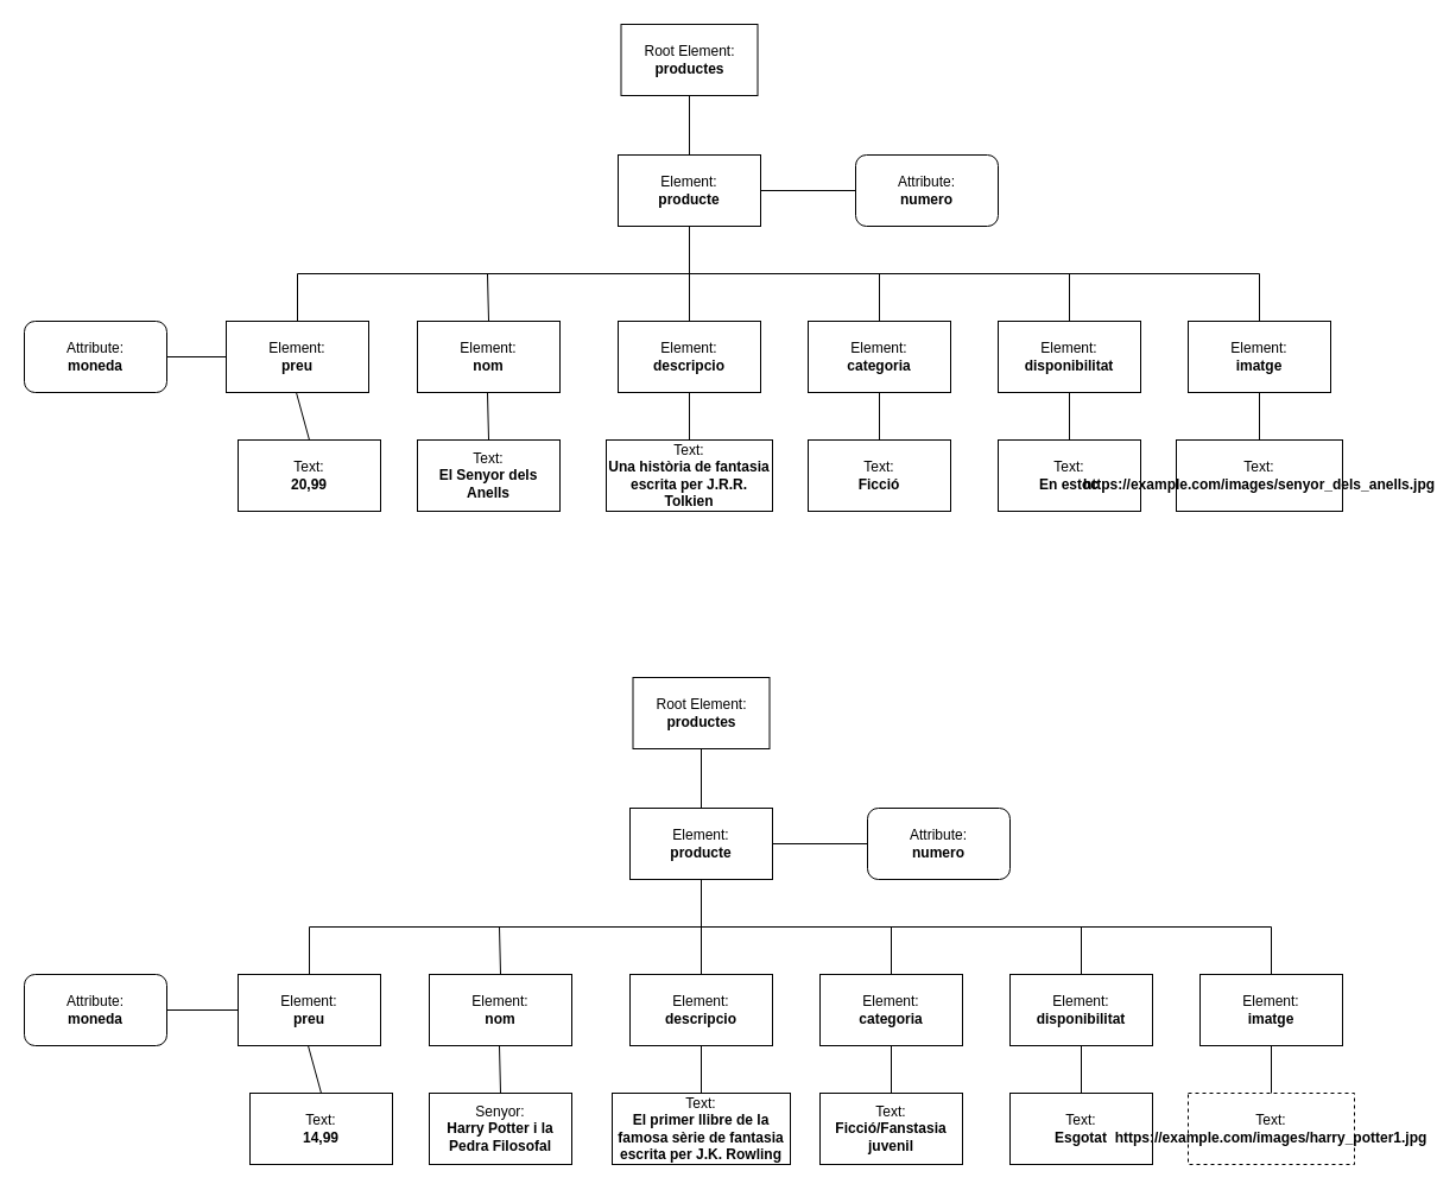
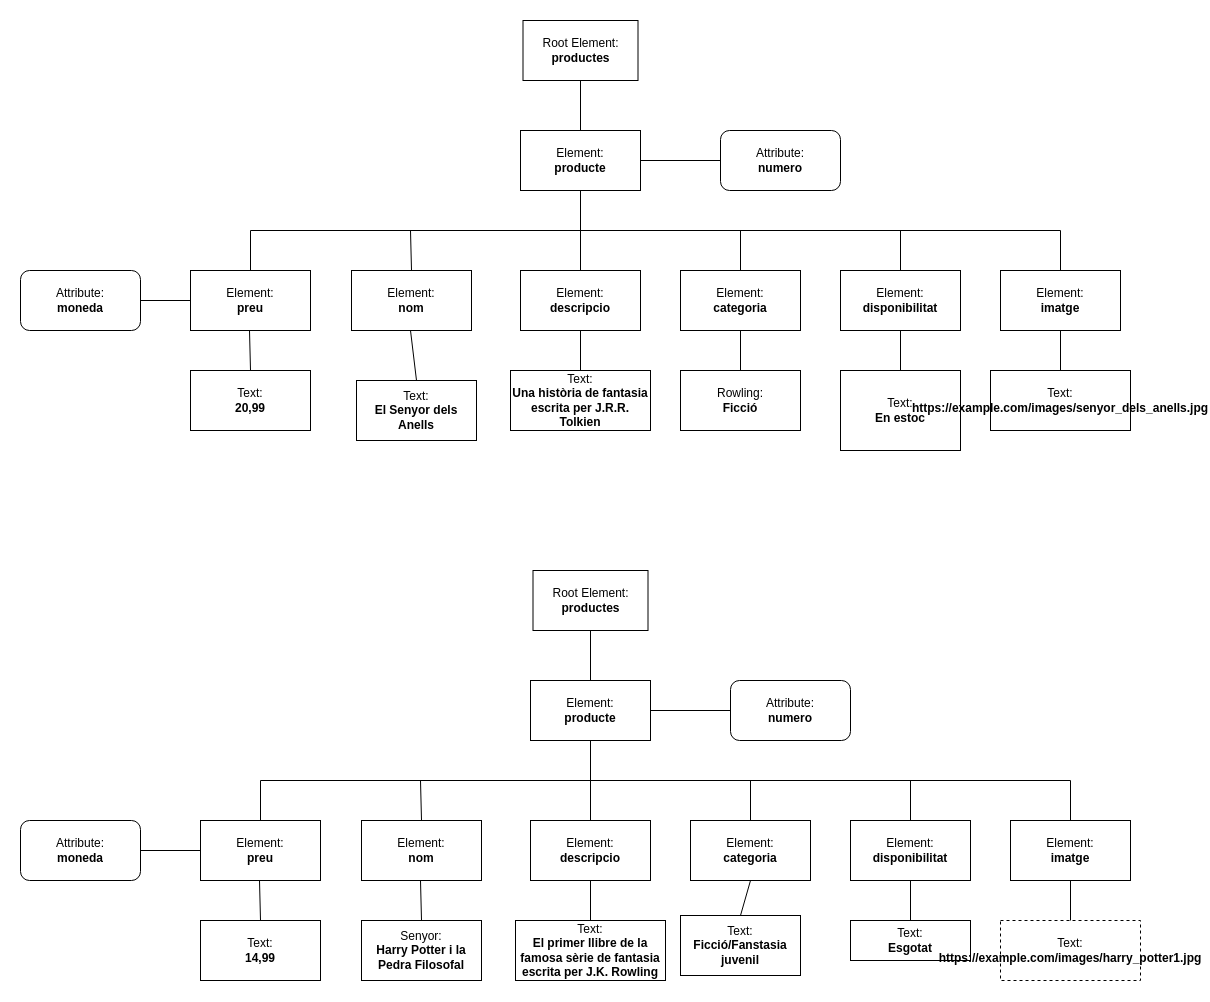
- <mxCell id="20" value=" Text:&lt;br&gt;&lt;b&gt;20,99&lt;/b&gt;" style="rounded=0;whiteSpace=wrap;html=1;" parent="1" vertex="1"><mxGeometry x="200" y="370" width="120" height="60" as="geometry" /></mxCell>
+ <mxCell id="20" value=" Text:&lt;br&gt;&lt;b&gt;20,99&lt;/b&gt;" style="rounded=0;whiteSpace=wrap;html=1;" parent="1" vertex="1"><mxGeometry x="190" y="370" width="120" height="60" as="geometry" /></mxCell>
- <mxCell id="22" value=" Text:&lt;br&gt;&lt;b&gt;El Senyor dels Anells&lt;/b&gt;" style="rounded=0;whiteSpace=wrap;html=1;" parent="1" vertex="1"><mxGeometry x="351" y="370" width="120" height="60" as="geometry" /></mxCell>
+ <mxCell id="22" value=" Text:&lt;br&gt;&lt;b&gt;El Senyor dels Anells&lt;/b&gt;" style="rounded=0;whiteSpace=wrap;html=1;" parent="1" vertex="1"><mxGeometry x="356" y="380" width="120" height="60" as="geometry" /></mxCell>
- <mxCell id="26" value=" Text:&lt;br&gt;&lt;b&gt;Ficció&lt;/b&gt;" style="rounded=0;whiteSpace=wrap;html=1;" parent="1" vertex="1"><mxGeometry x="680" y="370" width="120" height="60" as="geometry" /></mxCell>
+ <mxCell id="26" value=" Rowling:&lt;br&gt;&lt;b&gt;Ficció&lt;/b&gt;" style="rounded=0;whiteSpace=wrap;html=1;" parent="1" vertex="1"><mxGeometry x="680" y="370" width="120" height="60" as="geometry" /></mxCell>
- <mxCell id="28" value=" Text:&lt;br&gt;&lt;b&gt;En estoc&lt;/b&gt;" style="rounded=0;whiteSpace=wrap;html=1;" parent="1" vertex="1"><mxGeometry x="840" y="370" width="120" height="60" as="geometry" /></mxCell>
+ <mxCell id="28" value=" Text:&lt;br&gt;&lt;b&gt;En estoc&lt;/b&gt;" style="rounded=0;whiteSpace=wrap;html=1;" parent="1" vertex="1"><mxGeometry x="840" y="370" width="120" height="80" as="geometry" /></mxCell>
- <mxCell id="50" value=" Text:&lt;br&gt;&lt;b&gt;14,99&lt;/b&gt;" style="rounded=0;whiteSpace=wrap;html=1;" parent="1" vertex="1"><mxGeometry x="210" y="920" width="120" height="60" as="geometry" /></mxCell>
+ <mxCell id="50" value=" Text:&lt;br&gt;&lt;b&gt;14,99&lt;/b&gt;" style="rounded=0;whiteSpace=wrap;html=1;" parent="1" vertex="1"><mxGeometry x="200" y="920" width="120" height="60" as="geometry" /></mxCell>
- <mxCell id="56" value=" Text:&lt;br&gt;&lt;b&gt;Ficció/Fanstasia juvenil&lt;br&gt;&lt;/b&gt;" style="rounded=0;whiteSpace=wrap;html=1;" parent="1" vertex="1"><mxGeometry x="690" y="920" width="120" height="60" as="geometry" /></mxCell>
+ <mxCell id="56" value=" Text:&lt;br&gt;&lt;b&gt;Ficció/Fanstasia juvenil&lt;br&gt;&lt;/b&gt;" style="rounded=0;whiteSpace=wrap;html=1;" parent="1" vertex="1"><mxGeometry x="680" y="915" width="120" height="60" as="geometry" /></mxCell>
- <mxCell id="58" value=" Text:&lt;br&gt;&lt;b&gt;Esgotat&lt;br&gt;&lt;/b&gt;" style="rounded=0;whiteSpace=wrap;html=1;" parent="1" vertex="1"><mxGeometry x="850" y="920" width="120" height="60" as="geometry" /></mxCell>
+ <mxCell id="58" value=" Text:&lt;br&gt;&lt;b&gt;Esgotat&lt;br&gt;&lt;/b&gt;" style="rounded=0;whiteSpace=wrap;html=1;" parent="1" vertex="1"><mxGeometry x="850" y="920" width="120" height="40" as="geometry" /></mxCell>
